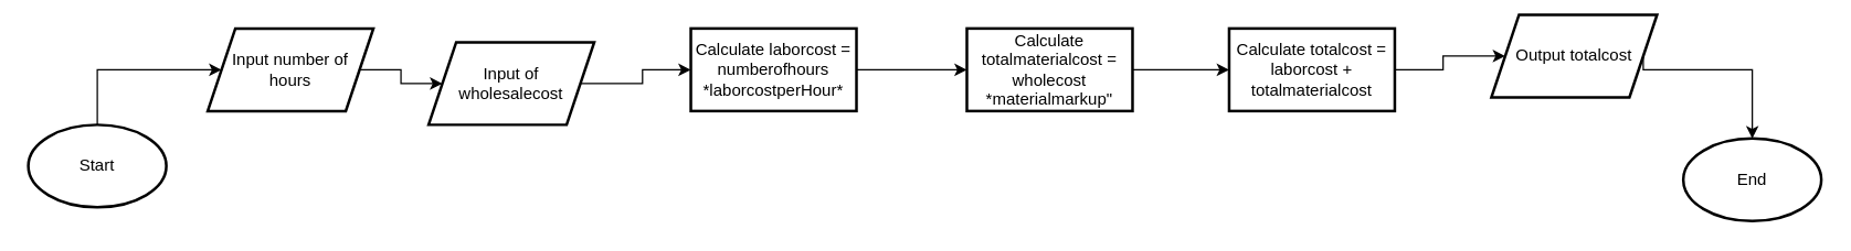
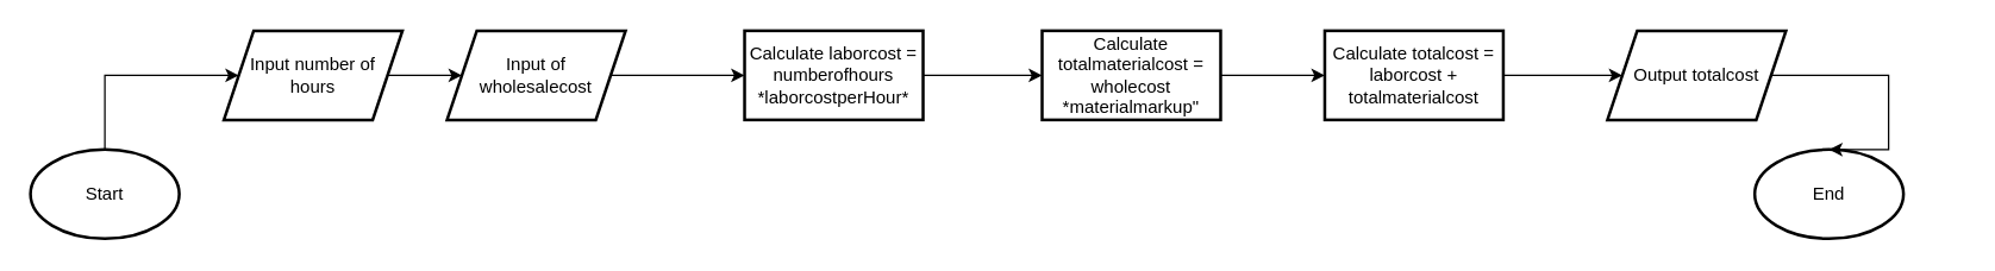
- <mxCell id="14" value="Output totalcost" style="shape=parallelogram;perimeter=parallelogramPerimeter;whiteSpace=wrap;html=1;fixedSize=1;strokeWidth=2;" vertex="1" parent="1"><mxGeometry x="1080" y="10" width="120" height="60" as="geometry" /></mxCell>
+ <mxCell id="14" value="Output totalcost" style="shape=parallelogram;perimeter=parallelogramPerimeter;whiteSpace=wrap;html=1;fixedSize=1;strokeWidth=2;" vertex="1" parent="1"><mxGeometry x="1080" y="20" width="120" height="60" as="geometry" /></mxCell>
- <mxCell id="7" value="Input of wholesalecost" style="shape=parallelogram;perimeter=parallelogramPerimeter;whiteSpace=wrap;html=1;fixedSize=1;strokeWidth=2;" vertex="1" parent="1"><mxGeometry x="310" y="30" width="120" height="60" as="geometry" /></mxCell>
+ <mxCell id="7" value="Input of wholesalecost" style="shape=parallelogram;perimeter=parallelogramPerimeter;whiteSpace=wrap;html=1;fixedSize=1;strokeWidth=2;" vertex="1" parent="1"><mxGeometry x="300" y="20" width="120" height="60" as="geometry" /></mxCell>
- <mxCell id="3" value="Start" style="strokeWidth=2;html=1;shape=mxgraph.flowchart.start_1;whiteSpace=wrap;" vertex="1" parent="1"><mxGeometry x="20" y="90" width="100" height="60" as="geometry" /></mxCell>
+ <mxCell id="3" value="Start" style="strokeWidth=2;html=1;shape=mxgraph.flowchart.start_1;whiteSpace=wrap;" vertex="1" parent="1"><mxGeometry x="20" y="100" width="100" height="60" as="geometry" /></mxCell>
- <mxCell id="15" value="End" style="strokeWidth=2;html=1;shape=mxgraph.flowchart.start_1;whiteSpace=wrap;" vertex="1" parent="1"><mxGeometry x="1219" y="100" width="100" height="60" as="geometry" /></mxCell>
+ <mxCell id="15" value="End" style="strokeWidth=2;html=1;shape=mxgraph.flowchart.start_1;whiteSpace=wrap;" vertex="1" parent="1"><mxGeometry x="1179" y="100" width="100" height="60" as="geometry" /></mxCell>
